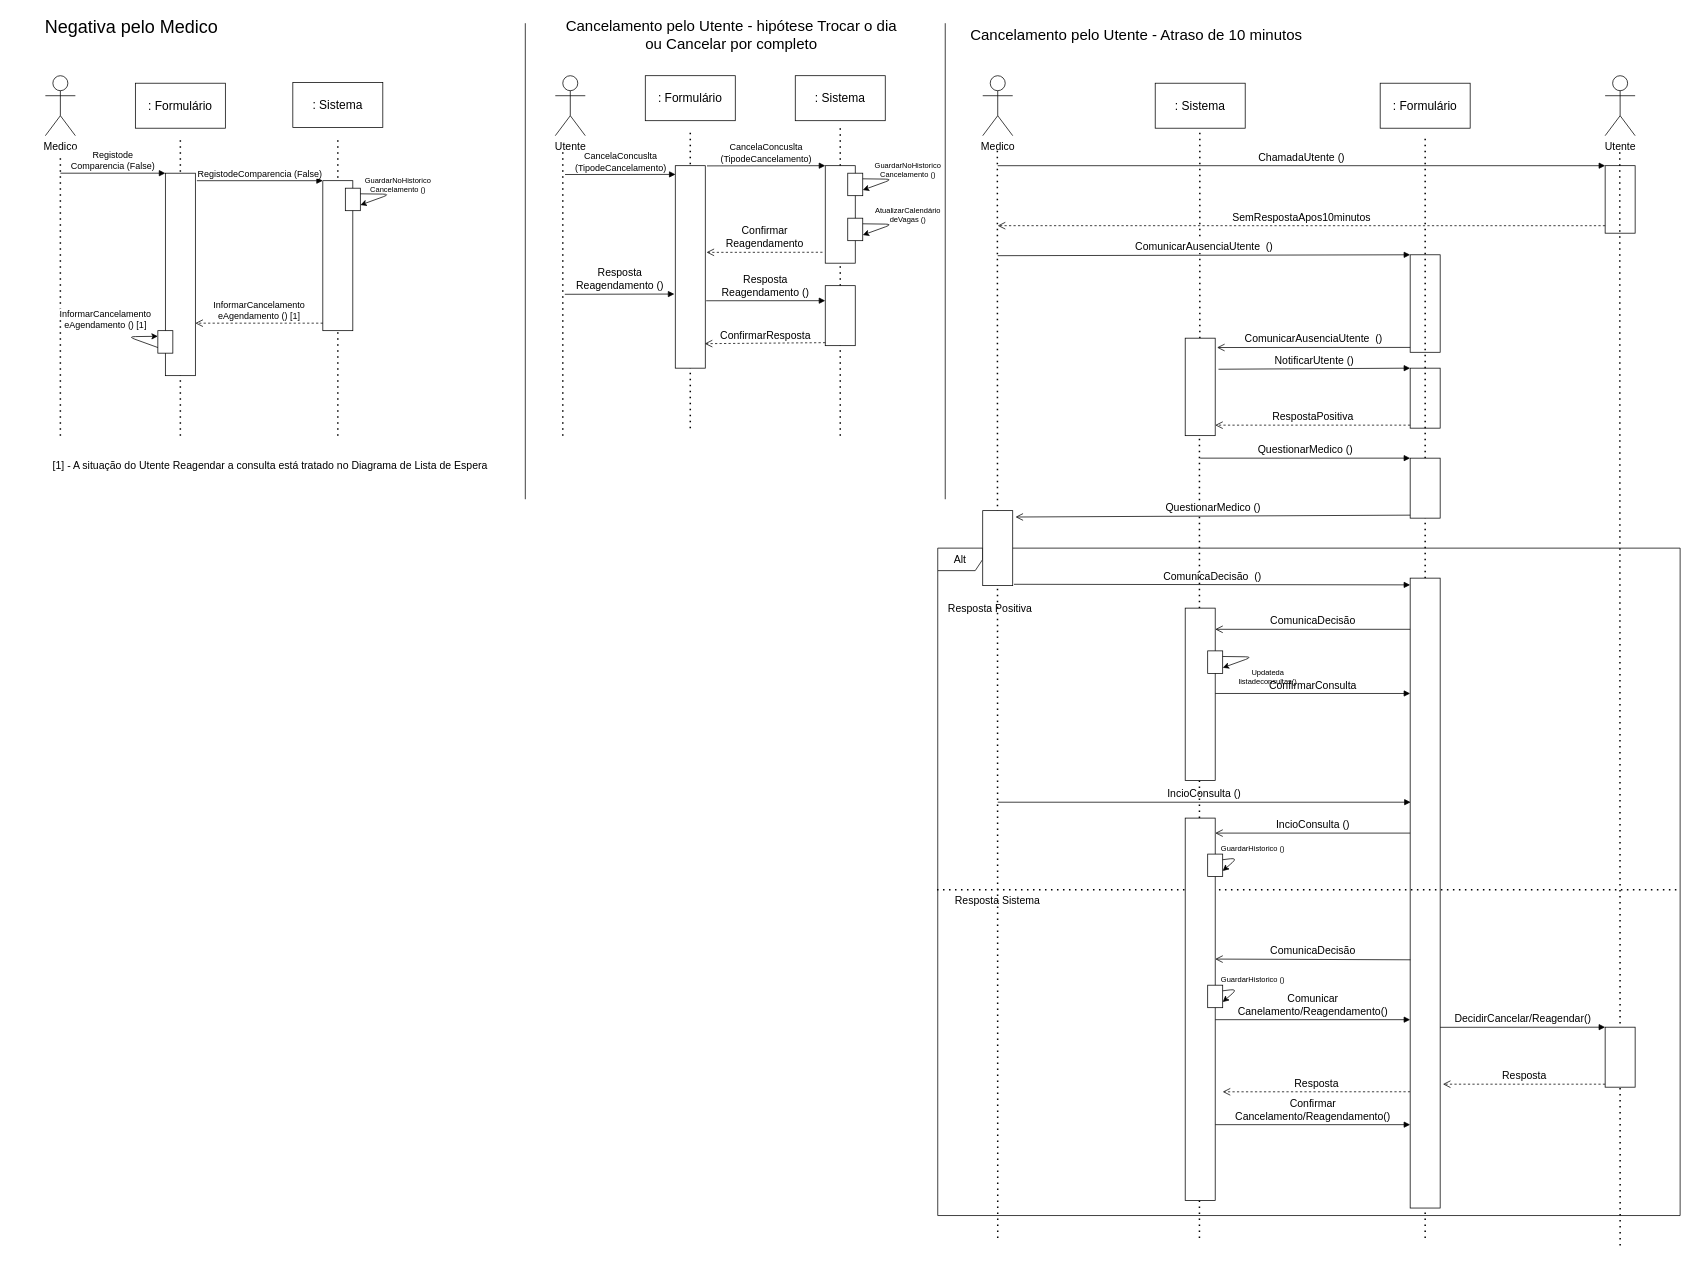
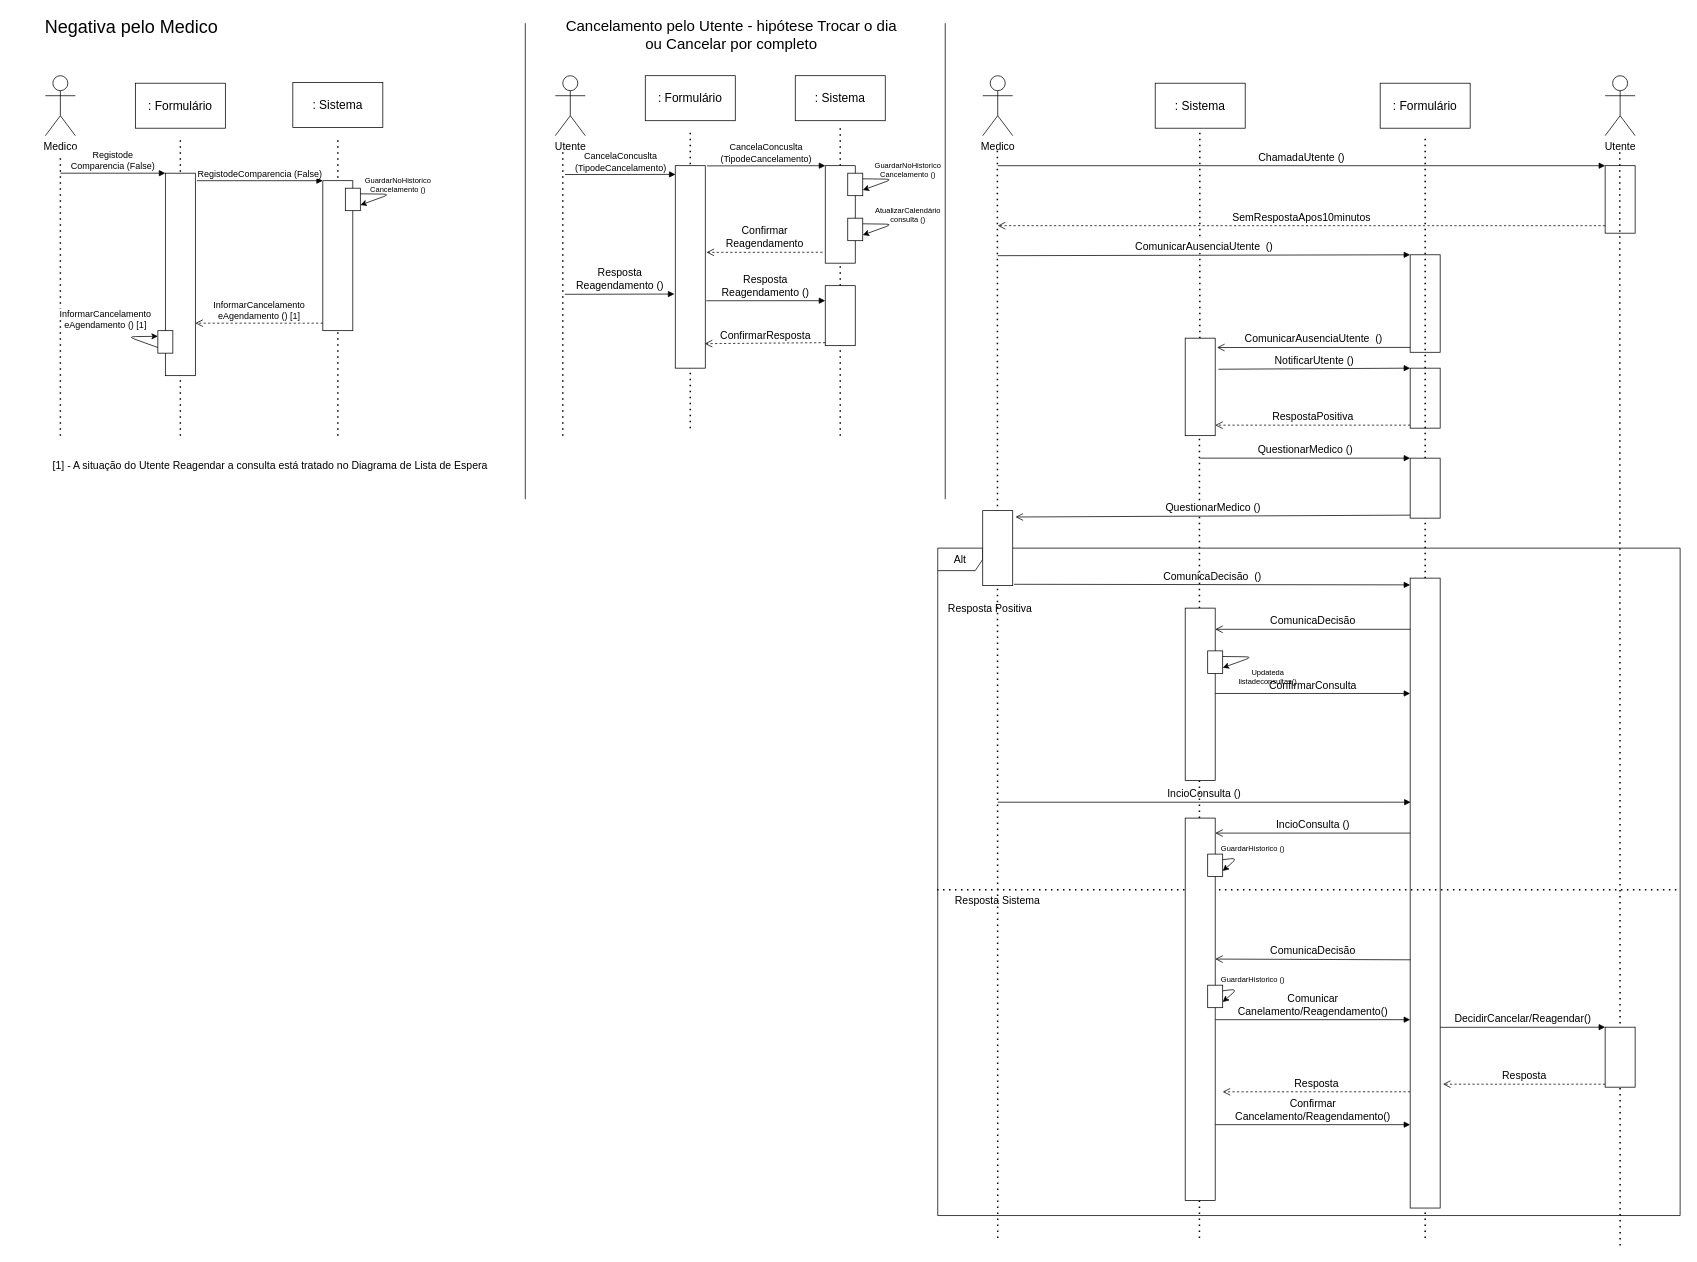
- <mxCell id="37" value="Cancelamento pelo Utente - Atraso de 10 minutos" style="text;html=1;strokeColor=none;fillColor=none;align=center;verticalAlign=middle;whiteSpace=wrap;rounded=0;fontSize=20;" parent="1" vertex="1"><mxGeometry x="1280" y="30" width="470" height="30" as="geometry" /></mxCell>
- <mxCell id="54" value="AtualizarCalendário&lt;br&gt;deVagas ()" style="text;html=1;align=center;verticalAlign=middle;resizable=0;points=[];autosize=1;fontSize=10;" parent="1" vertex="1"><mxGeometry x="1160" y="270" width="100" height="30" as="geometry" /></mxCell>
+ <mxCell id="54" value="AtualizarCalendário&lt;br&gt;consulta ()" style="text;html=1;align=center;verticalAlign=middle;resizable=0;points=[];autosize=1;fontSize=10;" parent="1" vertex="1"><mxGeometry x="1160" y="270" width="100" height="30" as="geometry" /></mxCell>
